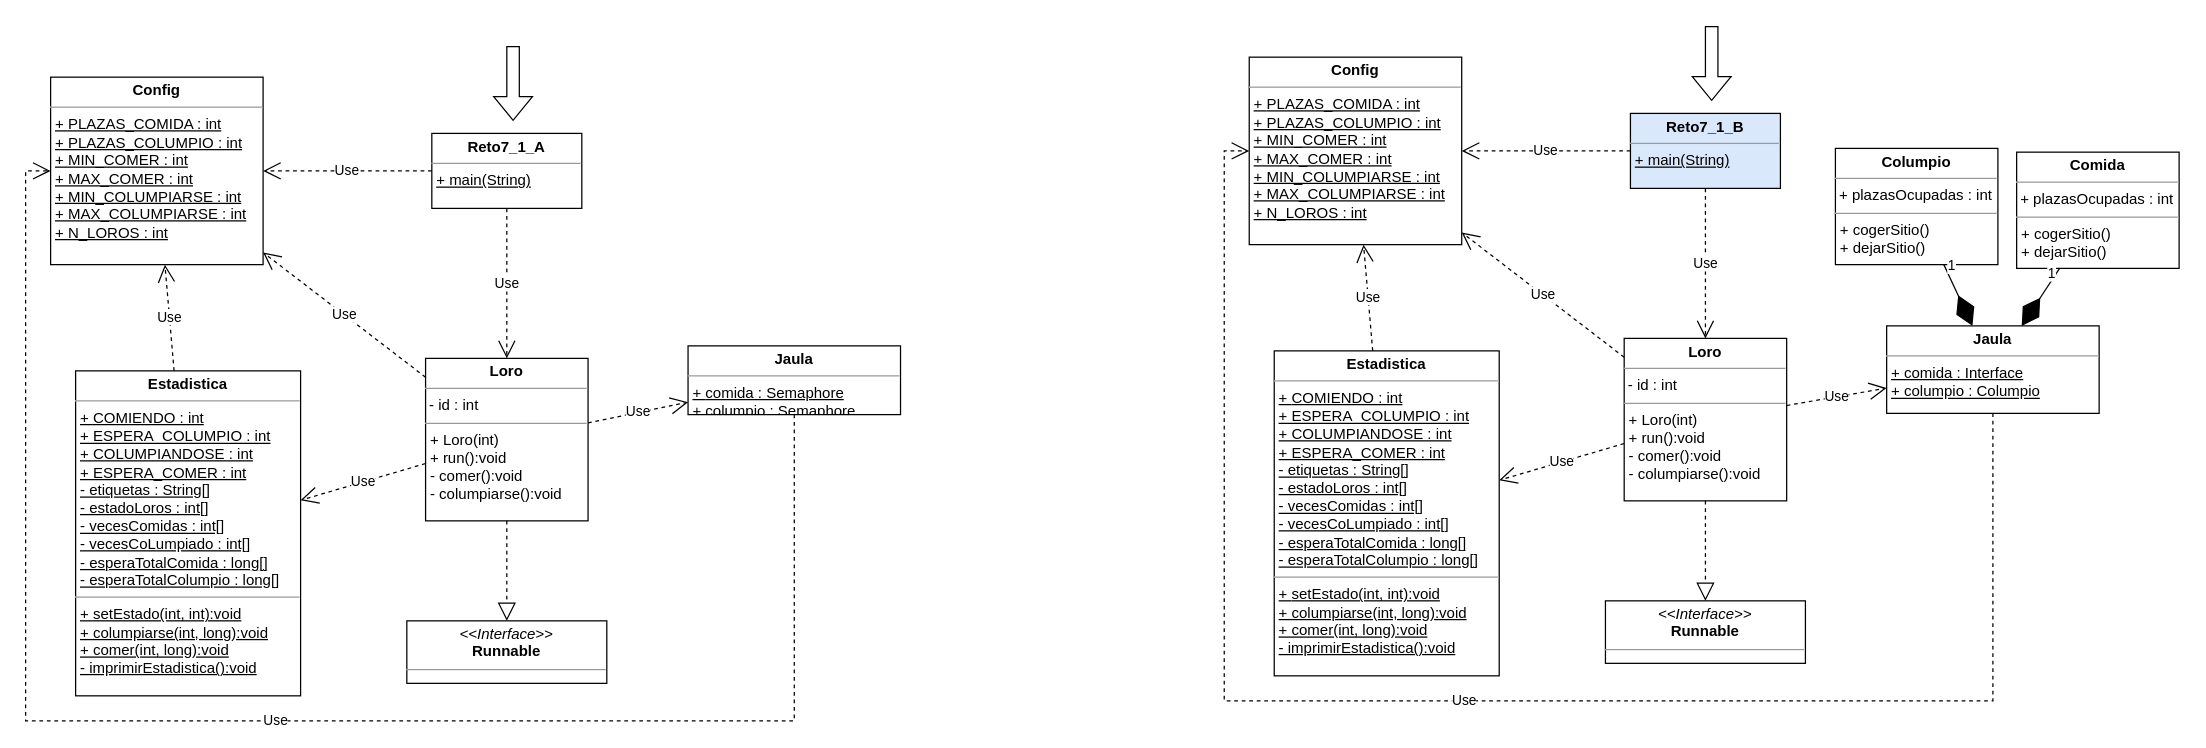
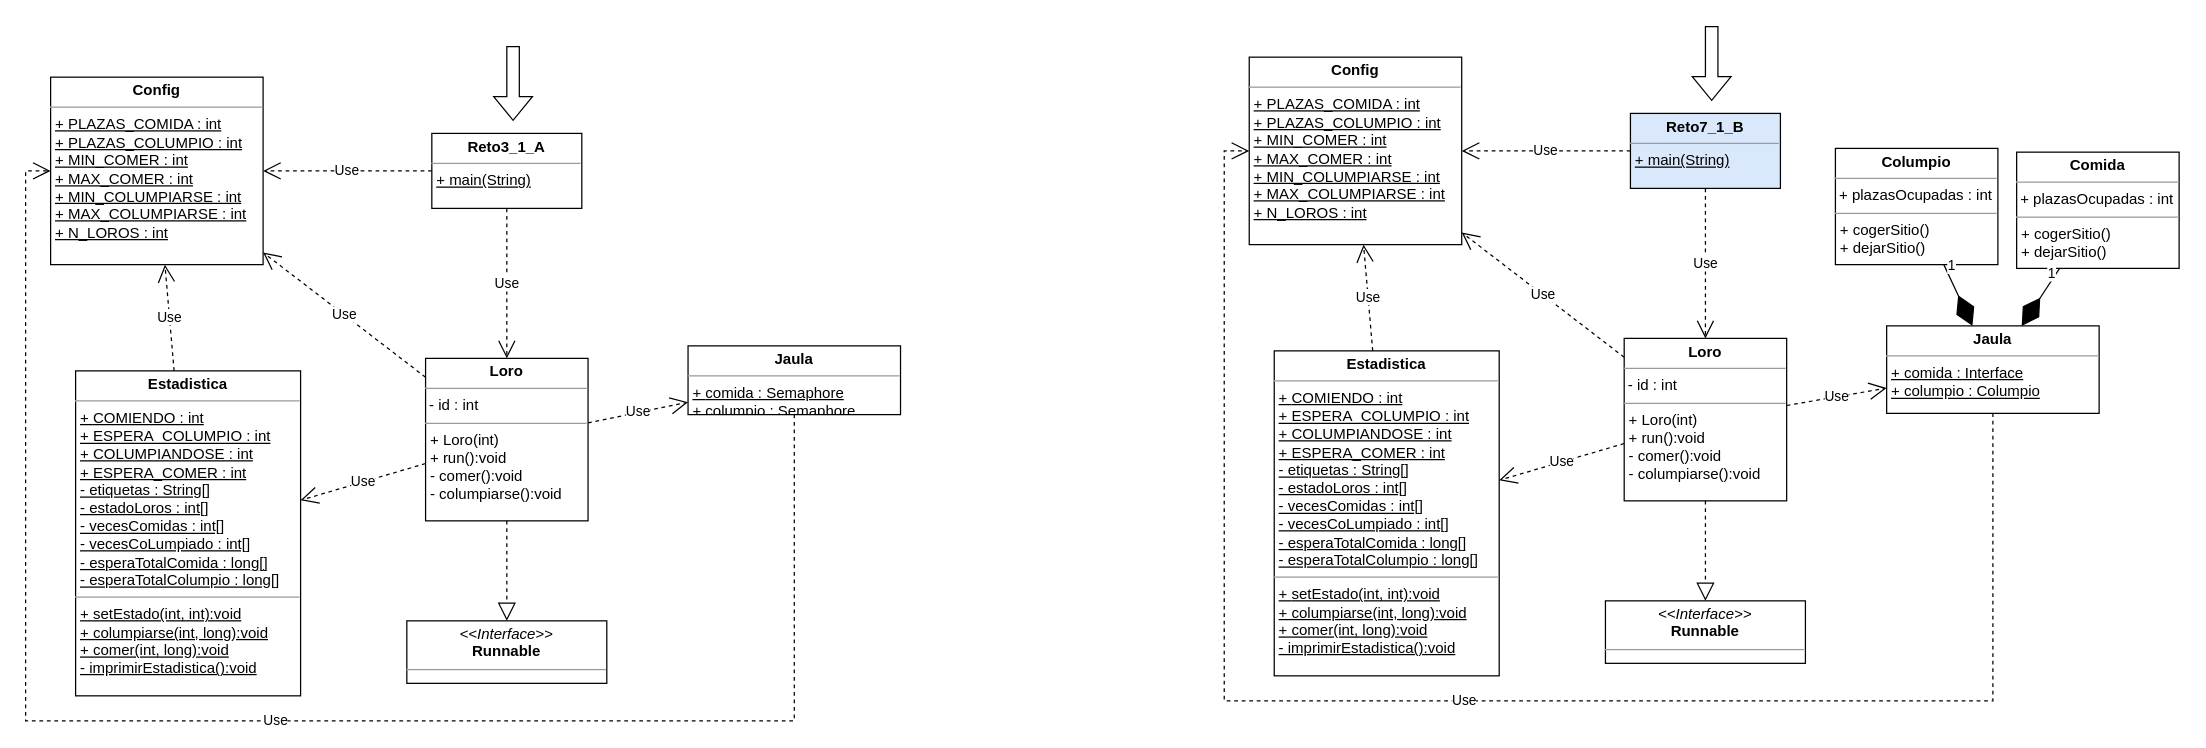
- <mxCell id="6" value="&lt;p style=&quot;margin:0px;margin-top:4px;text-align:center;&quot;&gt;&lt;b&gt;Reto7_1_A&lt;/b&gt;&lt;/p&gt;&lt;hr size=&quot;1&quot;&gt;&lt;p style=&quot;margin:0px;margin-left:4px;&quot;&gt;&lt;u&gt;+ main(String)&lt;/u&gt;&lt;br&gt;&lt;/p&gt;" style="verticalAlign=top;align=left;overflow=fill;fontSize=12;fontFamily=Helvetica;html=1;" parent="1" vertex="1"><mxGeometry x="345" y="106" width="120" height="60" as="geometry" /></mxCell>
+ <mxCell id="6" value="&lt;p style=&quot;margin:0px;margin-top:4px;text-align:center;&quot;&gt;&lt;b&gt;Reto3_1_A&lt;/b&gt;&lt;/p&gt;&lt;hr size=&quot;1&quot;&gt;&lt;p style=&quot;margin:0px;margin-left:4px;&quot;&gt;&lt;u&gt;+ main(String)&lt;/u&gt;&lt;br&gt;&lt;/p&gt;" style="verticalAlign=top;align=left;overflow=fill;fontSize=12;fontFamily=Helvetica;html=1;" parent="1" vertex="1"><mxGeometry x="345" y="106" width="120" height="60" as="geometry" /></mxCell>
